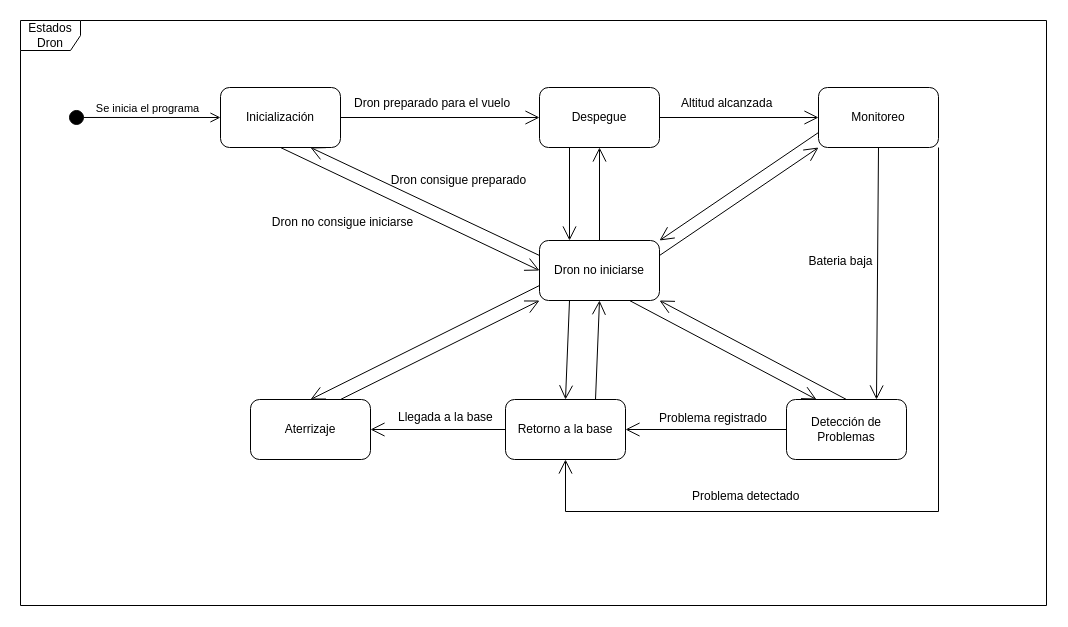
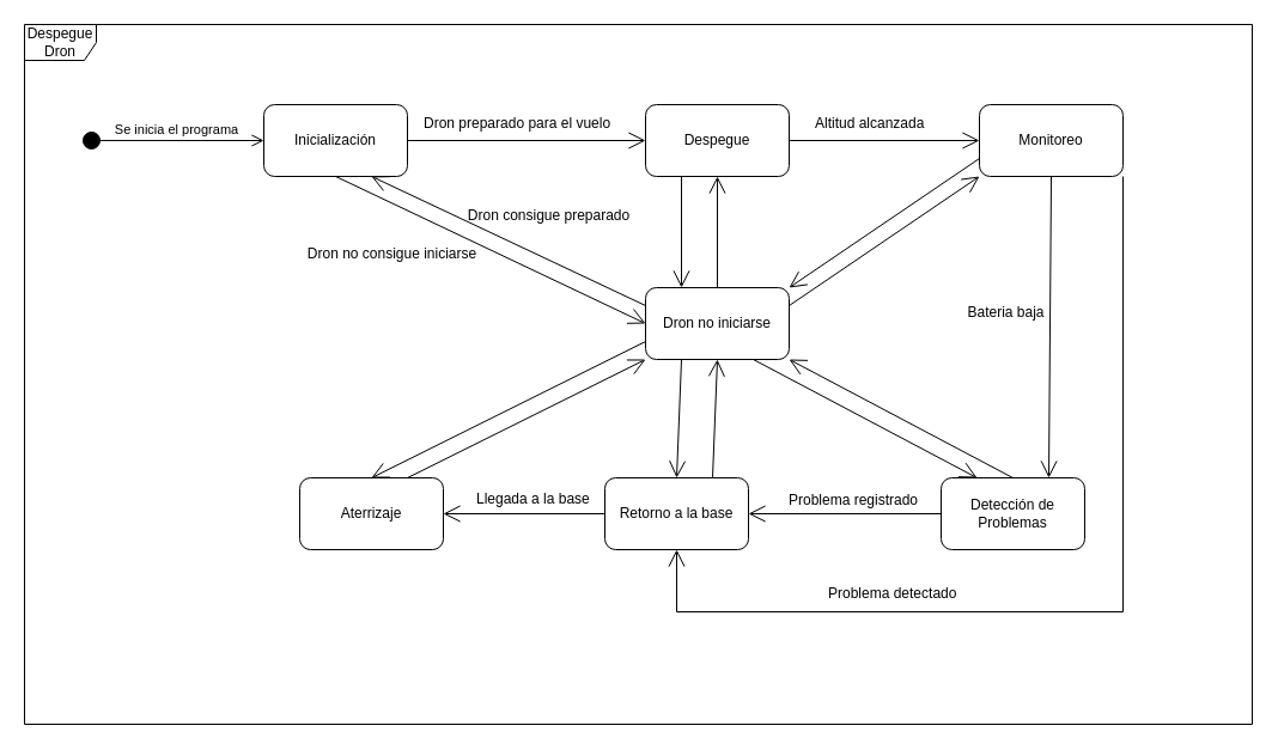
- <mxCell id="21" value="Estados Dron" style="shape=umlFrame;whiteSpace=wrap;html=1;pointerEvents=0;" parent="1" vertex="1"><mxGeometry x="20" y="20" width="1026" height="585" as="geometry" /></mxCell>
+ <mxCell id="21" value="Despegue Dron" style="shape=umlFrame;whiteSpace=wrap;html=1;pointerEvents=0;" parent="1" vertex="1"><mxGeometry x="20" y="20" width="1026" height="585" as="geometry" /></mxCell>
- <mxCell id="25" value="Dron no consigue iniciarse" style="text;html=1;align=center;verticalAlign=middle;resizable=0;points=[];autosize=1;strokeColor=none;fillColor=none;" vertex="1" parent="1"><mxGeometry x="262" y="209" width="159" height="26" as="geometry" /></mxCell>
+ <mxCell id="25" value="Dron no consigue iniciarse" style="text;html=1;align=center;verticalAlign=middle;resizable=0;points=[];autosize=1;strokeColor=none;fillColor=none;" vertex="1" parent="1"><mxGeometry x="247" y="199" width="159" height="26" as="geometry" /></mxCell>
